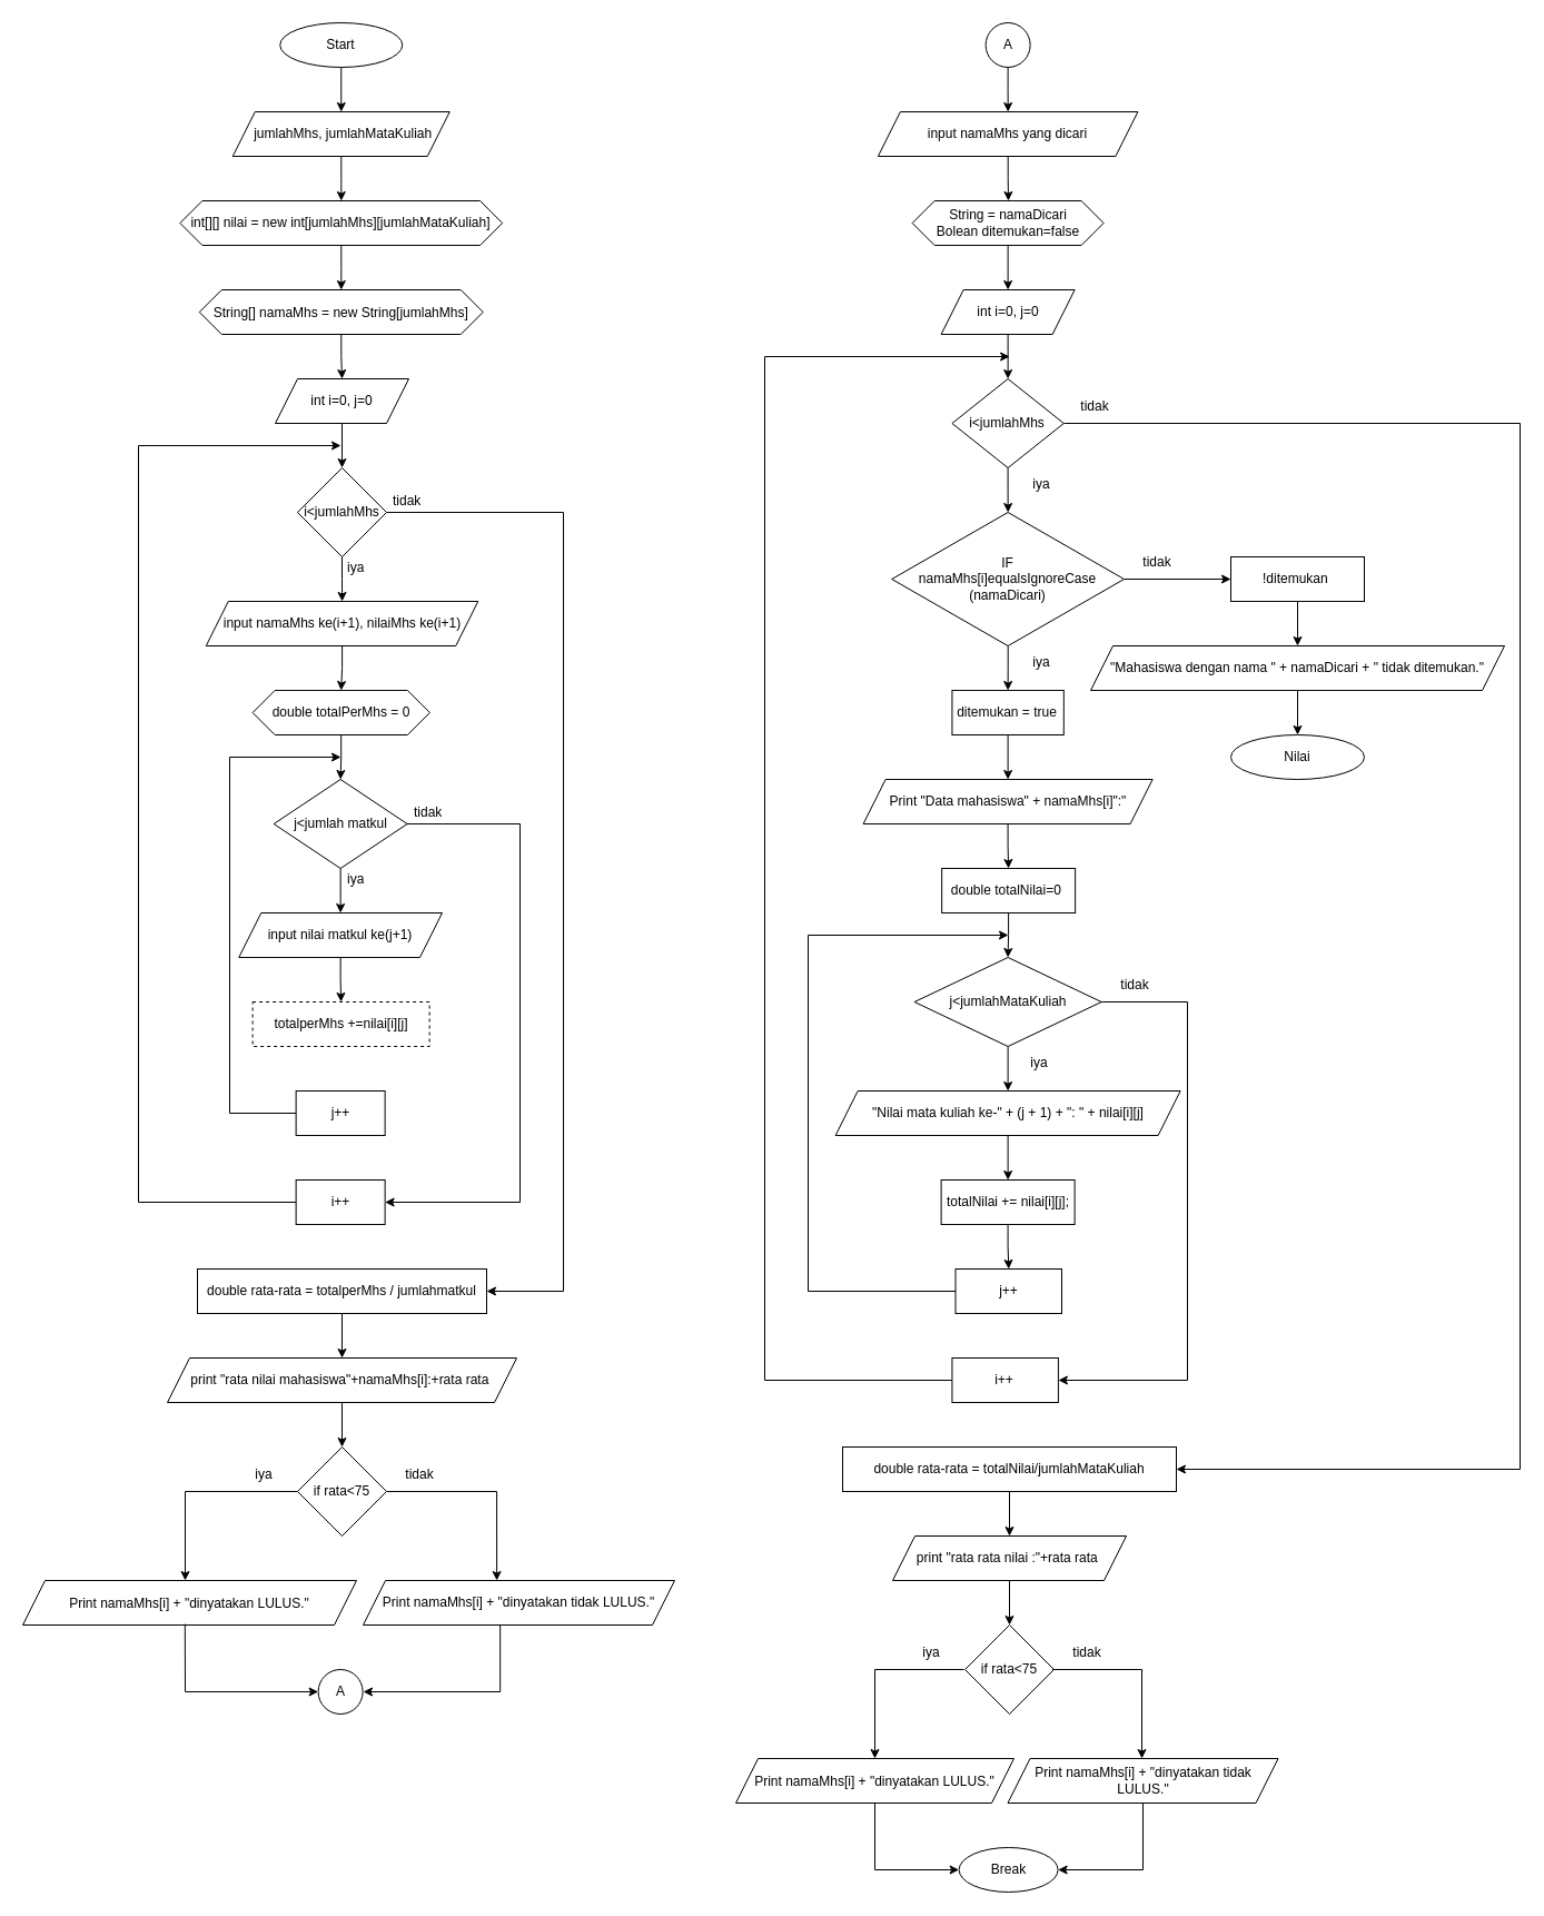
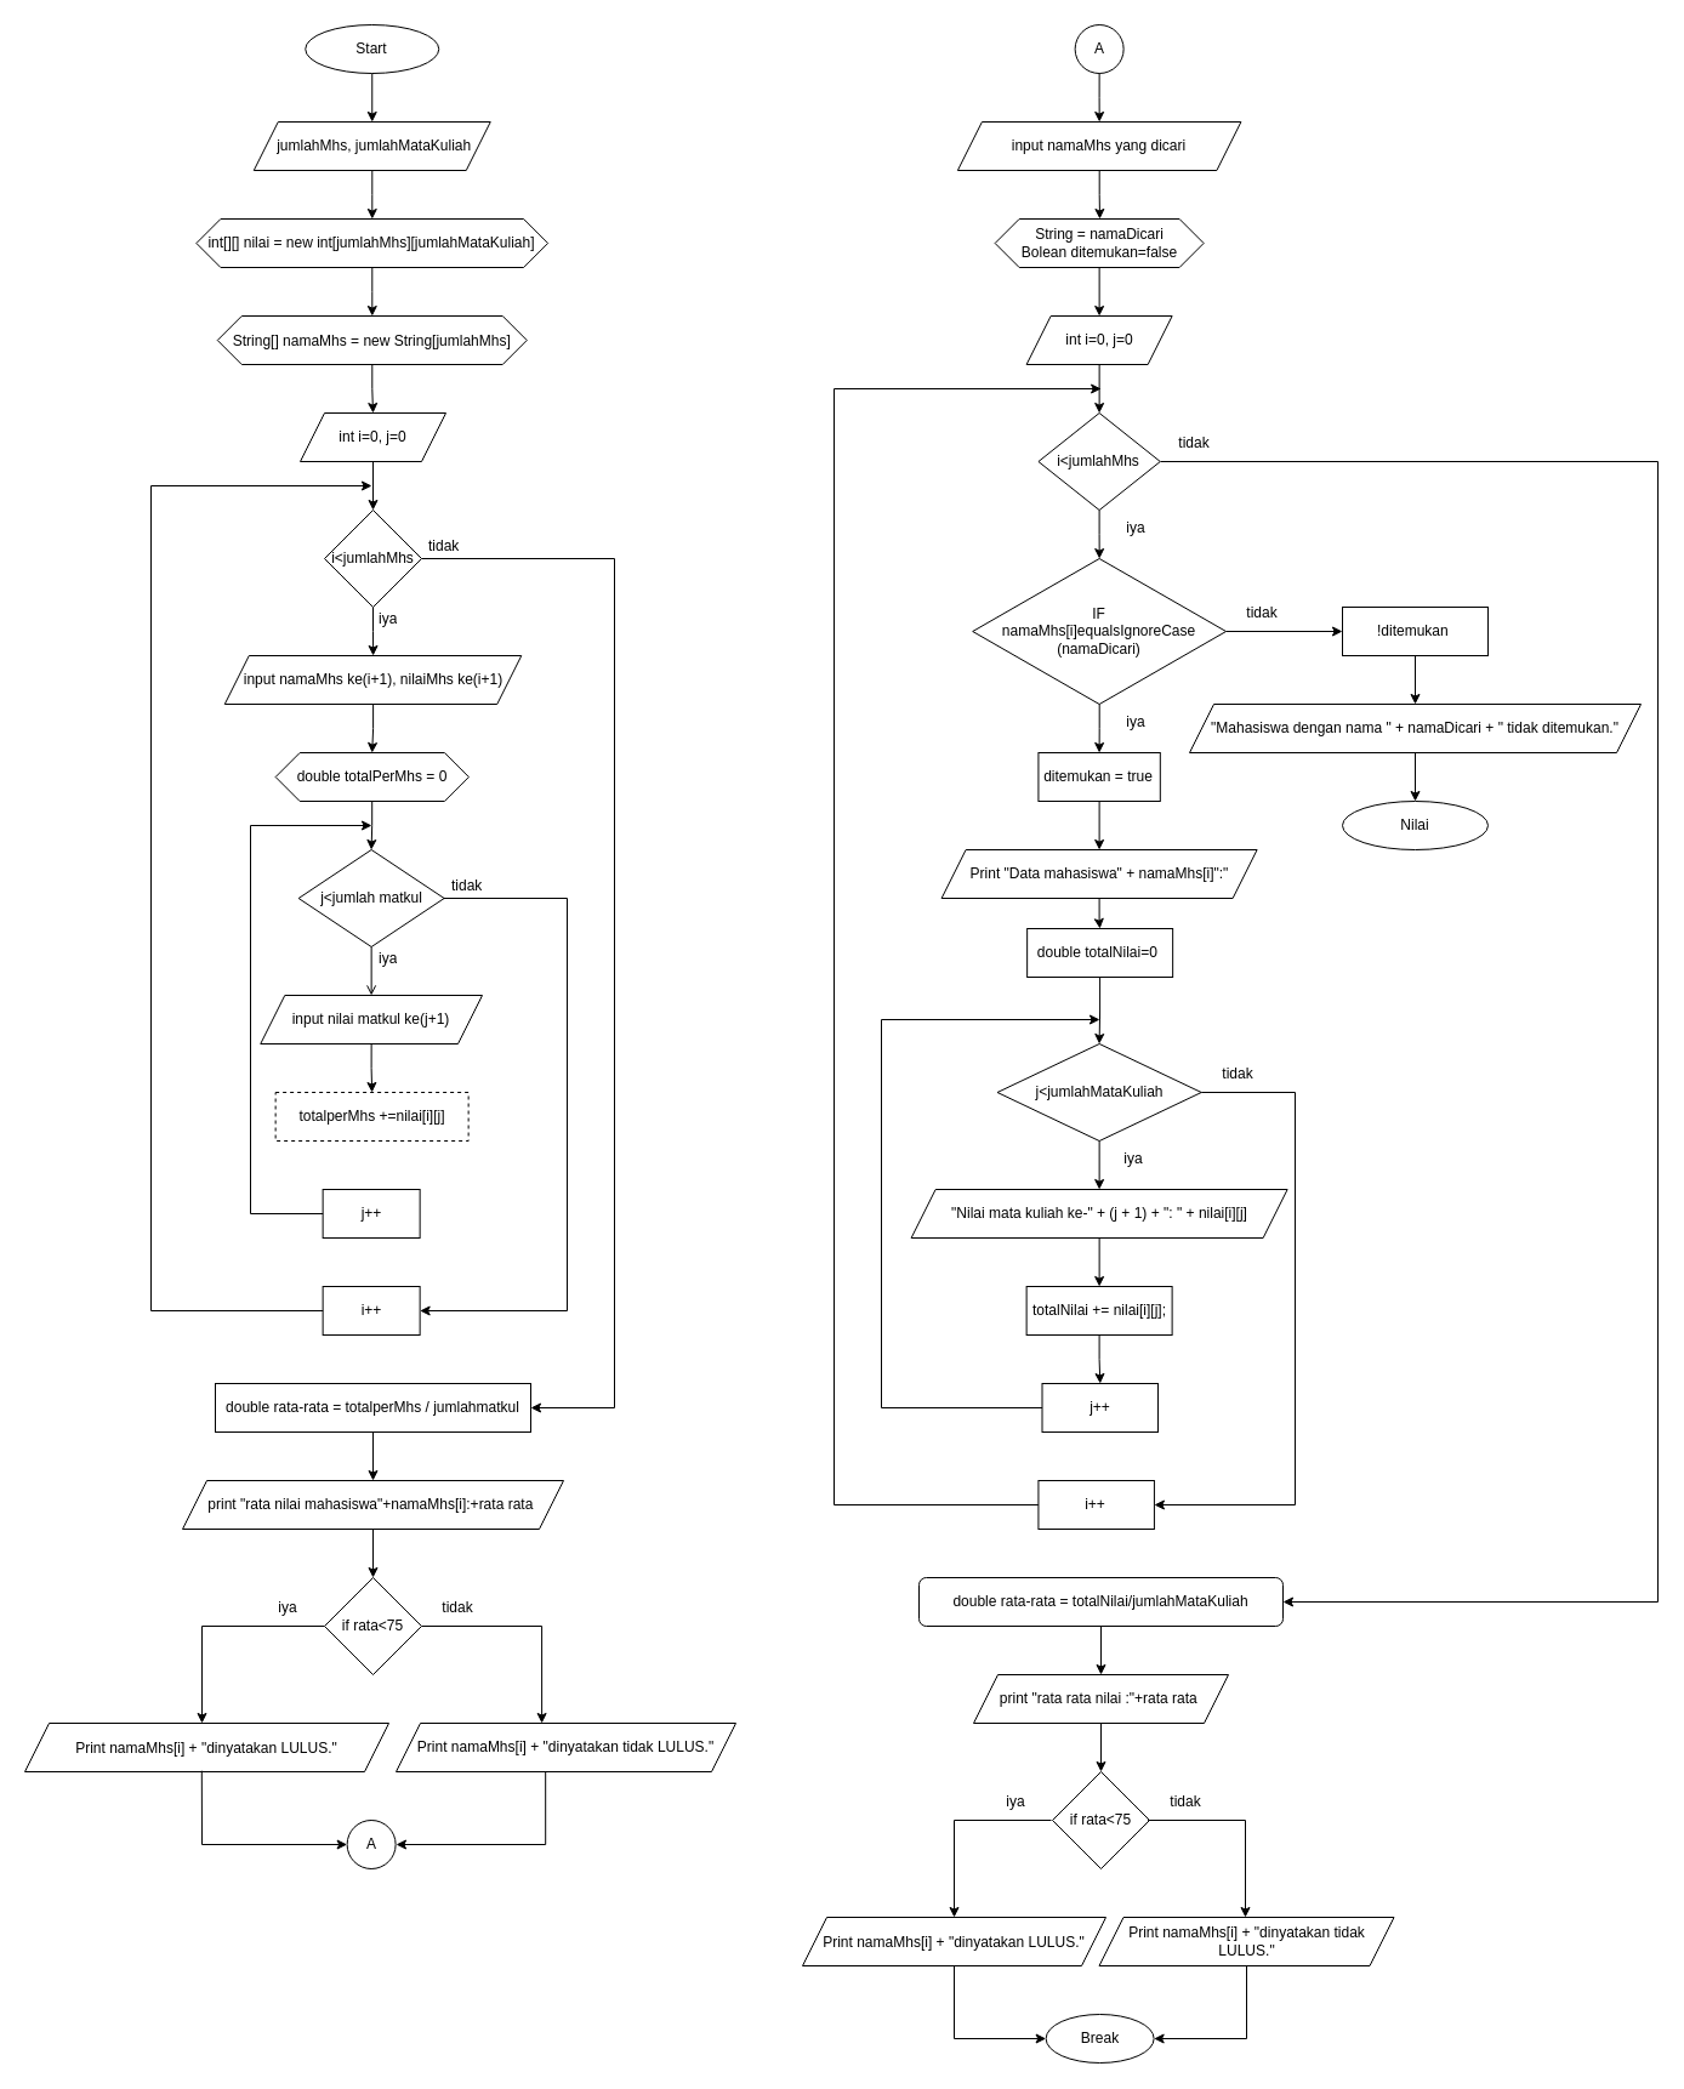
- <mxCell id="61" value="double totalNilai=0&amp;nbsp;" style="whiteSpace=wrap;html=1;rounded=0;" parent="1" vertex="1"><mxGeometry x="846.14" y="780" width="120" height="40" as="geometry" /></mxCell>
+ <mxCell id="61" value="double totalNilai=0&amp;nbsp;" style="whiteSpace=wrap;html=1;rounded=0;" parent="1" vertex="1"><mxGeometry x="846.14" y="765" width="120" height="40" as="geometry" /></mxCell>
- <mxCell id="18" style="edgeStyle=orthogonalEdgeStyle;rounded=0;orthogonalLoop=1;jettySize=auto;html=1;exitX=0.5;exitY=1;exitDx=0;exitDy=0;entryX=0.5;entryY=0;entryDx=0;entryDy=0;" parent="1" source="19" target="24" edge="1"><mxGeometry relative="1" as="geometry" /></mxCell>
+ <mxCell id="18" style="edgeStyle=orthogonalEdgeStyle;rounded=0;orthogonalLoop=1;jettySize=auto;html=1;exitX=0.5;exitY=1;exitDx=0;exitDy=0;entryX=0.5;entryY=0;entryDx=0;entryDy=0;endArrow=open;" parent="1" source="19" target="24" edge="1"><mxGeometry relative="1" as="geometry" /></mxCell>
- <mxCell id="72" value="double rata-rata =&amp;nbsp;&lt;span style=&quot;background-color: initial;&quot;&gt;totalNilai/jumlahMataKuliah&lt;/span&gt;" style="rounded=0;whiteSpace=wrap;html=1;" parent="1" vertex="1"><mxGeometry x="757" y="1300" width="300" height="40" as="geometry" /></mxCell>
+ <mxCell id="72" value="double rata-rata =&amp;nbsp;&lt;span style=&quot;background-color: initial;&quot;&gt;totalNilai/jumlahMataKuliah&lt;/span&gt;" style="whiteSpace=wrap;html=1;rounded=1;" parent="1" vertex="1"><mxGeometry x="757" y="1300" width="300" height="40" as="geometry" /></mxCell>
